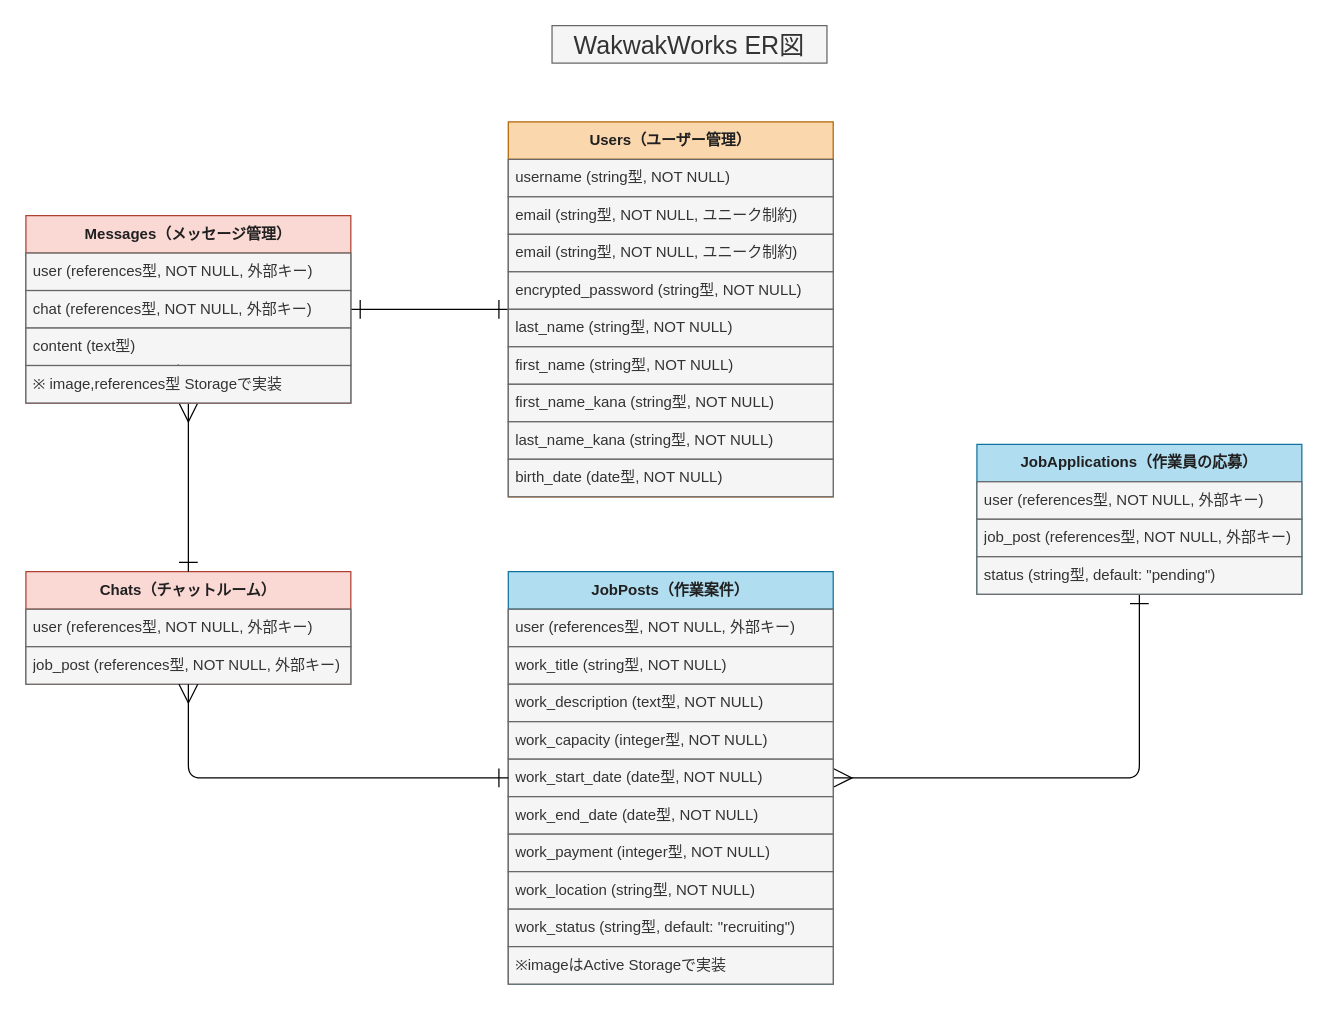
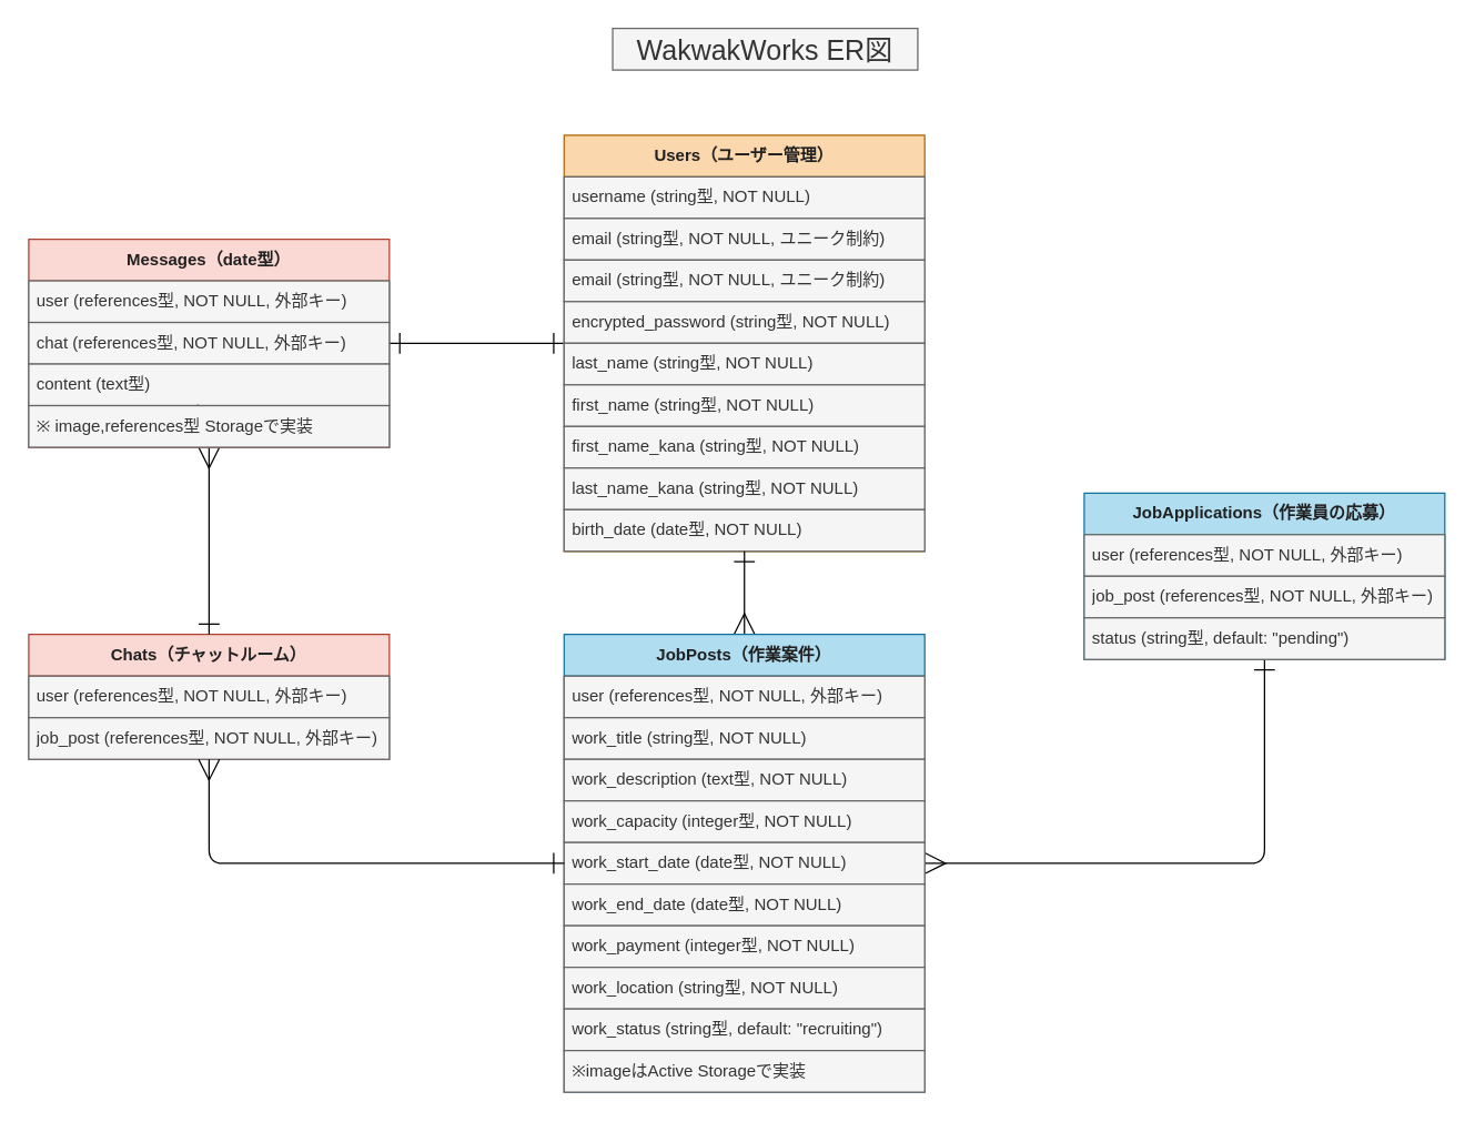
- <mxCell id="7" value="Messages（メッセージ管理）" style="swimlane;fontStyle=1;childLayout=stackLayout;horizontal=1;startSize=30;horizontalStack=0;resizeParent=1;resizeParentMax=0;resizeLast=0;collapsible=1;marginBottom=0;whiteSpace=wrap;html=1;rounded=0;fillColor=#fad9d5;strokeColor=#ae4132;fontColor=#202020;" parent="1" vertex="1"><mxGeometry x="20" y="172" width="260" height="150" as="geometry"><mxRectangle x="131" y="343" width="92" height="30" as="alternateBounds" /></mxGeometry></mxCell>
+ <mxCell id="7" value="Messages（date型）" style="swimlane;fontStyle=1;childLayout=stackLayout;horizontal=1;startSize=30;horizontalStack=0;resizeParent=1;resizeParentMax=0;resizeLast=0;collapsible=1;marginBottom=0;whiteSpace=wrap;html=1;rounded=0;fillColor=#fad9d5;strokeColor=#ae4132;fontColor=#202020;" parent="1" vertex="1"><mxGeometry x="20" y="172" width="260" height="150" as="geometry"><mxRectangle x="131" y="343" width="92" height="30" as="alternateBounds" /></mxGeometry></mxCell>
+ <mxCell id="24" style="edgeStyle=orthogonalEdgeStyle;sketch=0;html=1;exitX=0.5;exitY=0;exitDx=0;exitDy=0;entryX=0.5;entryY=1;entryDx=0;entryDy=0;strokeColor=#000000;fontColor=#202020;startArrow=ERmany;startFill=0;endArrow=ERone;endFill=0;startSize=13;endSize=13;elbow=vertical;" parent="1" source="25" target="13" edge="1"><mxGeometry relative="1" as="geometry" /></mxCell>
